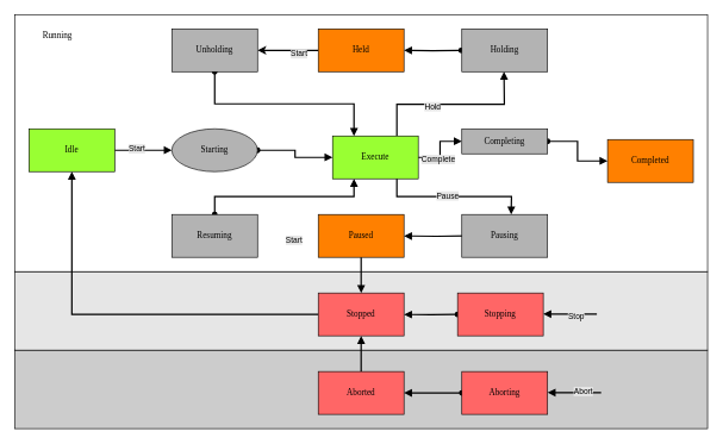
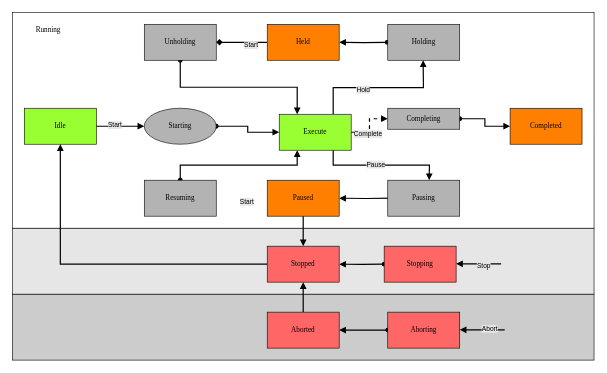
- <mxCell id="5" value="" style="edgeStyle=orthogonalEdgeStyle;rounded=0;orthogonalLoop=1;jettySize=auto;html=1;strokeWidth=2;" parent="1" source="6" target="32" edge="1"><mxGeometry relative="1" as="geometry" /></mxCell>
+ <mxCell id="5" value="" style="edgeStyle=orthogonalEdgeStyle;rounded=0;orthogonalLoop=1;jettySize=auto;html=1;strokeWidth=2;endArrow=diamond;" parent="1" source="6" target="32" edge="1"><mxGeometry relative="1" as="geometry" /></mxCell>
- <mxCell id="9" style="edgeStyle=orthogonalEdgeStyle;rounded=0;orthogonalLoop=1;jettySize=auto;html=1;exitX=1;exitY=0.5;exitDx=0;exitDy=0;entryX=0;entryY=0.5;entryDx=0;entryDy=0;strokeColor=default;align=center;verticalAlign=middle;fontFamily=Helvetica;fontSize=11;fontColor=default;labelBackgroundColor=default;endArrow=block;endFill=1;strokeWidth=2;" parent="1" source="11" target="39" edge="1"><mxGeometry relative="1" as="geometry" /></mxCell>
+ <mxCell id="9" style="edgeStyle=orthogonalEdgeStyle;rounded=0;orthogonalLoop=1;jettySize=auto;html=1;exitX=1;exitY=0.5;exitDx=0;exitDy=0;entryX=0;entryY=0.5;entryDx=0;entryDy=0;strokeColor=default;align=center;verticalAlign=middle;fontFamily=Helvetica;fontSize=11;fontColor=default;labelBackgroundColor=default;endArrow=block;endFill=1;strokeWidth=2;dashed=1;" parent="1" source="11" target="39" edge="1"><mxGeometry relative="1" as="geometry" /></mxCell>
- <mxCell id="24" value="Completed" style="rounded=0;whiteSpace=wrap;html=1;arcSize=24;fillColor=#FF8000;strokeColor=#000000;shadow=0;comic=0;labelBackgroundColor=none;fontFamily=Verdana;fontSize=12;fontColor=#000000;align=center;" parent="1" vertex="1"><mxGeometry x="850" y="195" width="120" height="60" as="geometry" /></mxCell>
+ <mxCell id="24" value="Completed" style="rounded=0;whiteSpace=wrap;html=1;arcSize=24;fillColor=#FF8000;strokeColor=#000000;shadow=0;comic=0;labelBackgroundColor=none;fontFamily=Verdana;fontSize=12;fontColor=#000000;align=center;" parent="1" vertex="1"><mxGeometry x="850" y="180" width="120" height="60" as="geometry" /></mxCell>
